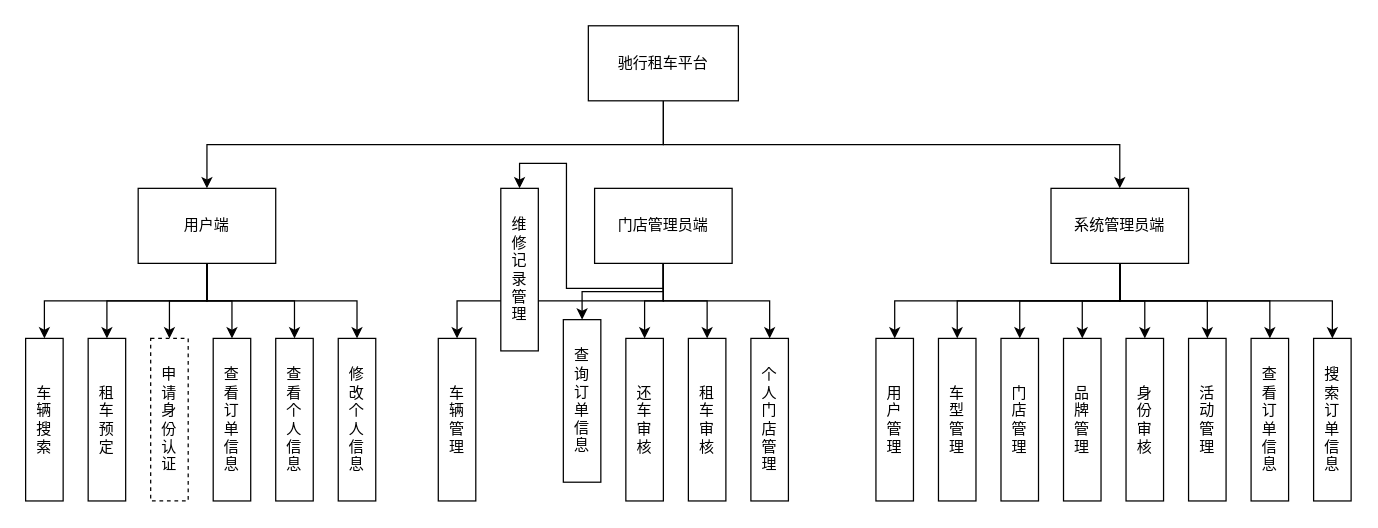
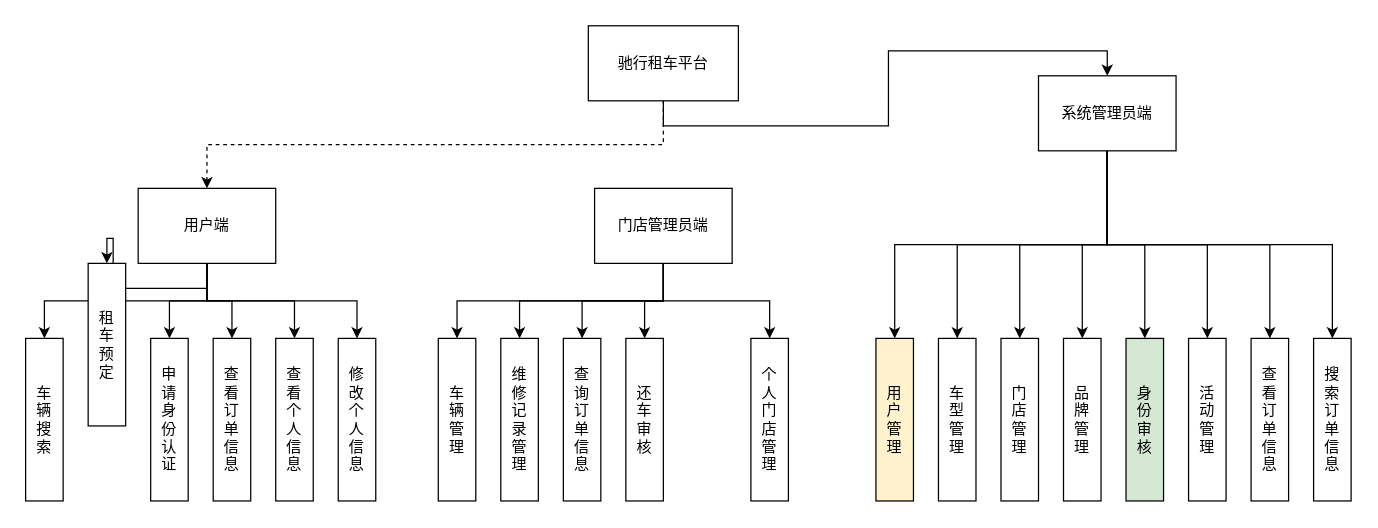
- <mxCell id="2" style="edgeStyle=orthogonalEdgeStyle;rounded=0;orthogonalLoop=1;jettySize=auto;html=1;exitX=0.5;exitY=1;exitDx=0;exitDy=0;entryX=0.5;entryY=0;entryDx=0;entryDy=0;" edge="1" parent="1" source="4" target="11"><mxGeometry relative="1" as="geometry" /></mxCell>
+ <mxCell id="2" style="edgeStyle=orthogonalEdgeStyle;rounded=0;orthogonalLoop=1;jettySize=auto;html=1;exitX=0.5;exitY=1;exitDx=0;exitDy=0;entryX=0.5;entryY=0;entryDx=0;entryDy=0;dashed=1;" edge="1" parent="1" source="4" target="11"><mxGeometry relative="1" as="geometry" /></mxCell>
- <mxCell id="27" value="系统管理员端" style="rounded=0;whiteSpace=wrap;html=1;" vertex="1" parent="1"><mxGeometry x="840" y="150" width="110" height="60" as="geometry" /></mxCell>
+ <mxCell id="27" value="系统管理员端" style="rounded=0;whiteSpace=wrap;html=1;" vertex="1" parent="1"><mxGeometry x="830" y="60" width="110" height="60" as="geometry" /></mxCell>
- <mxCell id="35" value="维修记录管理" style="rounded=0;whiteSpace=wrap;html=1;spacingLeft=3;spacingRight=3;" vertex="1" parent="1"><mxGeometry x="400" y="150" width="30" height="130" as="geometry" /></mxCell>
+ <mxCell id="35" value="维修记录管理" style="rounded=0;whiteSpace=wrap;html=1;spacingLeft=3;spacingRight=3;" vertex="1" parent="1"><mxGeometry x="400" y="270" width="30" height="130" as="geometry" /></mxCell>
- <mxCell id="16" style="edgeStyle=orthogonalEdgeStyle;rounded=0;orthogonalLoop=1;jettySize=auto;html=1;exitX=0.5;exitY=1;exitDx=0;exitDy=0;entryX=0.5;entryY=0;entryDx=0;entryDy=0;" edge="1" parent="1" source="18" target="38"><mxGeometry relative="1" as="geometry" /></mxCell>
- <mxCell id="36" value="查询订单信息" style="rounded=0;whiteSpace=wrap;html=1;spacingLeft=3;spacingRight=3;" vertex="1" parent="1"><mxGeometry x="450" y="255" width="30" height="130" as="geometry" /></mxCell>
+ <mxCell id="36" value="查询订单信息" style="rounded=0;whiteSpace=wrap;html=1;spacingLeft=3;spacingRight=3;" vertex="1" parent="1"><mxGeometry x="450" y="270" width="30" height="130" as="geometry" /></mxCell>
- <mxCell id="29" value="租车预定" style="rounded=0;whiteSpace=wrap;html=1;spacingLeft=3;spacingRight=3;" vertex="1" parent="1"><mxGeometry x="70" y="270" width="30" height="130" as="geometry" /></mxCell>
+ <mxCell id="29" value="租车预定" style="rounded=0;whiteSpace=wrap;html=1;spacingLeft=3;spacingRight=3;" vertex="1" parent="1"><mxGeometry x="70" y="210" width="30" height="130" as="geometry" /></mxCell>
- <mxCell id="30" value="申请身份认证" style="rounded=0;whiteSpace=wrap;html=1;spacingLeft=3;spacingRight=3;dashed=1;" vertex="1" parent="1"><mxGeometry x="120" y="270" width="30" height="130" as="geometry" /></mxCell>
+ <mxCell id="30" value="申请身份认证" style="rounded=0;whiteSpace=wrap;html=1;spacingLeft=3;spacingRight=3;" vertex="1" parent="1"><mxGeometry x="120" y="270" width="30" height="130" as="geometry" /></mxCell>
- <mxCell id="38" value="租车审核" style="rounded=0;whiteSpace=wrap;html=1;spacingLeft=3;spacingRight=3;" vertex="1" parent="1"><mxGeometry x="550" y="270" width="30" height="130" as="geometry" /></mxCell>
- <mxCell id="40" value="用户管理" style="rounded=0;whiteSpace=wrap;html=1;spacingLeft=3;spacingRight=3;" vertex="1" parent="1"><mxGeometry x="700" y="270" width="30" height="130" as="geometry" /></mxCell>
+ <mxCell id="40" value="用户管理" style="rounded=0;whiteSpace=wrap;html=1;spacingLeft=3;spacingRight=3;fillColor=#fff2cc;" vertex="1" parent="1"><mxGeometry x="700" y="270" width="30" height="130" as="geometry" /></mxCell>
- <mxCell id="44" value="身份审核" style="rounded=0;whiteSpace=wrap;html=1;spacingLeft=3;spacingRight=3;" vertex="1" parent="1"><mxGeometry x="900" y="270" width="30" height="130" as="geometry" /></mxCell>
+ <mxCell id="44" value="身份审核" style="rounded=0;whiteSpace=wrap;html=1;spacingLeft=3;spacingRight=3;fillColor=#d5e8d4;" vertex="1" parent="1"><mxGeometry x="900" y="270" width="30" height="130" as="geometry" /></mxCell>
